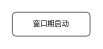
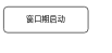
- <mxCell id="2" value="窗口期启动" style="rounded=1;whiteSpace=wrap;html=1;" vertex="1" parent="1"><mxGeometry x="20" y="20" width="130" height="40" as="geometry" /></mxCell>
+ <mxCell id="2" value="窗口期启动" style="rounded=1;whiteSpace=wrap;html=1;" vertex="1" parent="1"><mxGeometry x="5" y="10" width="130" height="40" as="geometry" /></mxCell>
